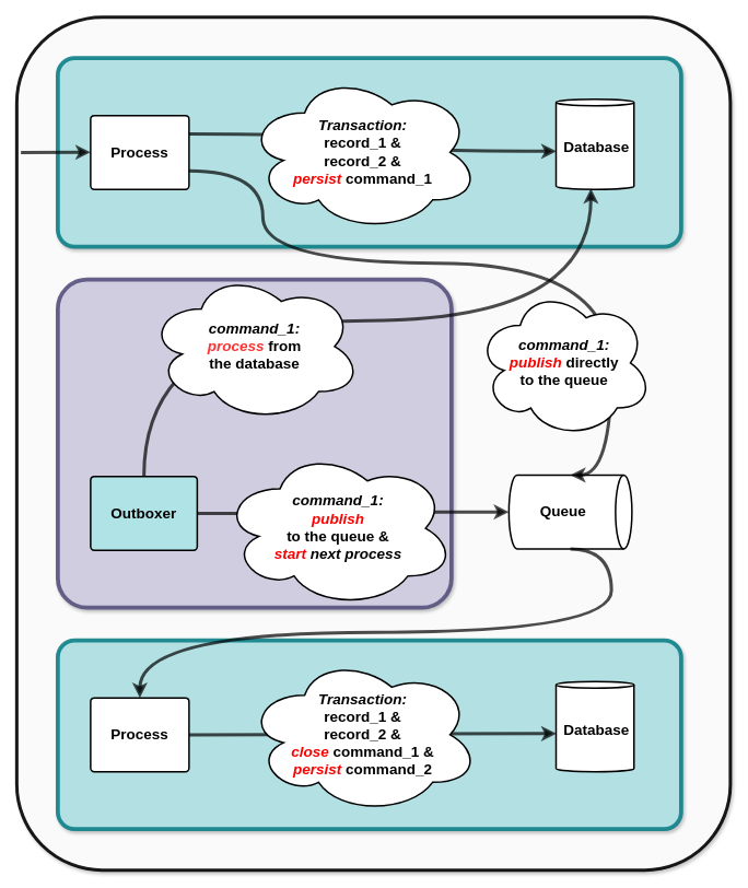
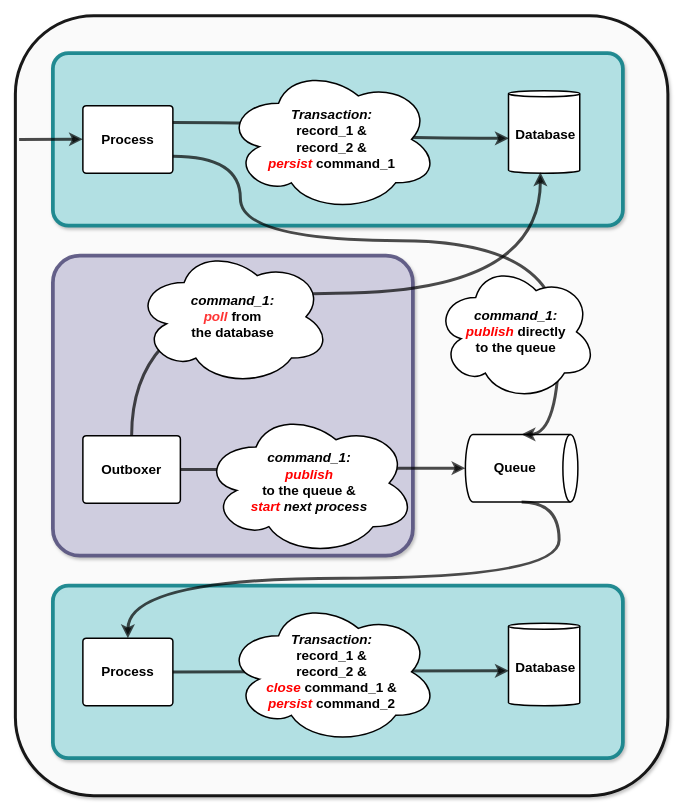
- <mxCell id="23" value="&lt;i&gt;command_1:&lt;/i&gt;&lt;br&gt;&lt;i&gt;&lt;font color=&quot;#ff3333&quot;&gt;process&lt;/font&gt;&lt;/i&gt;&amp;nbsp;from &lt;br&gt;the database" style="html=1;overflow=block;blockSpacing=1;whiteSpace=wrap;ellipse;shape=cloud;fontSize=18;spacing=9;strokeColor=#000000;strokeOpacity=100;fillOpacity=100;rounded=1;absoluteArcSize=1;arcSize=9;fillColor=#FFFFFF;strokeWidth=2;lucidId=YW3KfiS4kU.2;movable=1;resizable=1;rotatable=1;deletable=1;editable=1;locked=0;connectable=1;align=center;verticalAlign=middle;fontFamily=Helvetica;fontColor=#000000;fontStyle=1;" parent="1" vertex="1"><mxGeometry x="180" y="330" width="260" height="183.24" as="geometry" /></mxCell>
+ <mxCell id="23" value="&lt;i&gt;command_1:&lt;/i&gt;&lt;br&gt;&lt;i&gt;&lt;font color=&quot;#ff3333&quot;&gt;poll&lt;/font&gt;&lt;/i&gt;&amp;nbsp;from &lt;br&gt;the database" style="html=1;overflow=block;blockSpacing=1;whiteSpace=wrap;ellipse;shape=cloud;fontSize=18;spacing=9;strokeColor=#000000;strokeOpacity=100;fillOpacity=100;rounded=1;absoluteArcSize=1;arcSize=9;fillColor=#FFFFFF;strokeWidth=2;lucidId=YW3KfiS4kU.2;movable=1;resizable=1;rotatable=1;deletable=1;editable=1;locked=0;connectable=1;align=center;verticalAlign=middle;fontFamily=Helvetica;fontColor=#000000;fontStyle=1;" parent="1" vertex="1"><mxGeometry x="180" y="330" width="260" height="183.24" as="geometry" /></mxCell>
- <mxCell id="18" value="Outboxer" style="html=1;overflow=block;blockSpacing=1;whiteSpace=wrap;fontSize=18;spacing=9;rounded=1;absoluteArcSize=1;arcSize=9;strokeWidth=2;lucidId=YW3KcYp1MhGA;movable=1;resizable=1;rotatable=1;deletable=1;editable=1;locked=0;connectable=1;fillColor=#b0e3e6;fontColor=#000000;strokeColor=#000000;align=center;verticalAlign=middle;fontFamily=Helvetica;fontStyle=1;" parent="1" vertex="1"><mxGeometry x="110" y="580" width="130" height="90" as="geometry" /></mxCell>
+ <mxCell id="18" value="Outboxer" style="html=1;overflow=block;blockSpacing=1;whiteSpace=wrap;fontSize=18;spacing=9;rounded=1;absoluteArcSize=1;arcSize=9;strokeWidth=2;lucidId=YW3KcYp1MhGA;movable=1;resizable=1;rotatable=1;deletable=1;editable=1;locked=0;connectable=1;fillColor=#FFFFFF;fontColor=#000000;strokeColor=#000000;align=center;verticalAlign=middle;fontFamily=Helvetica;fontStyle=1;" parent="1" vertex="1"><mxGeometry x="110" y="580" width="130" height="90" as="geometry" /></mxCell>
